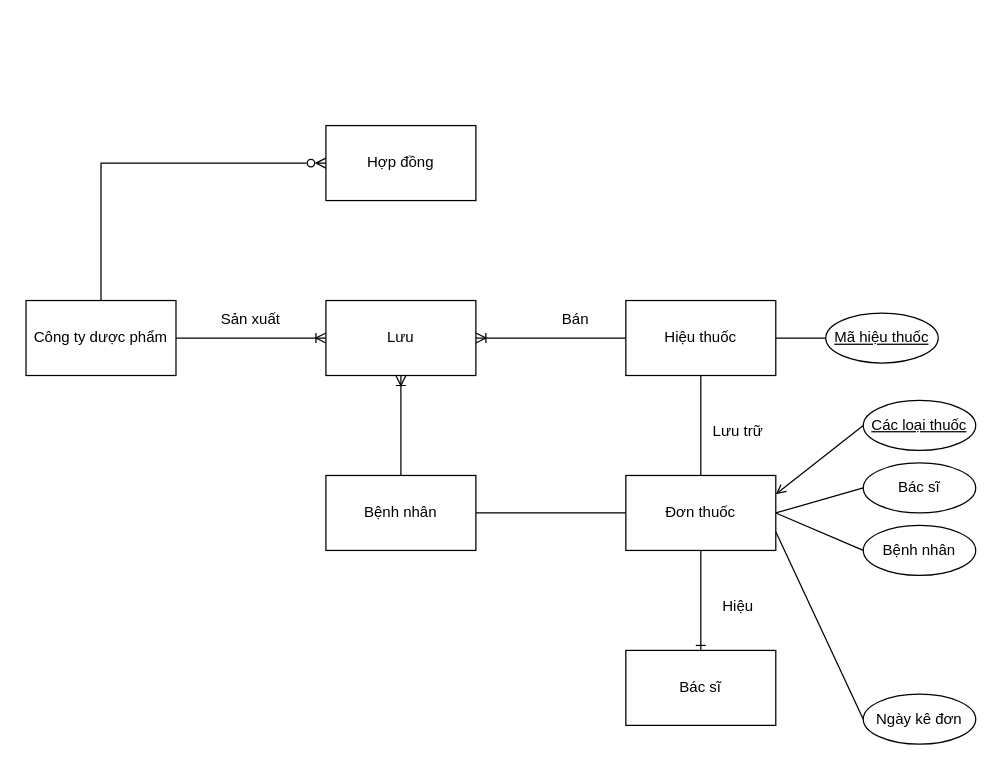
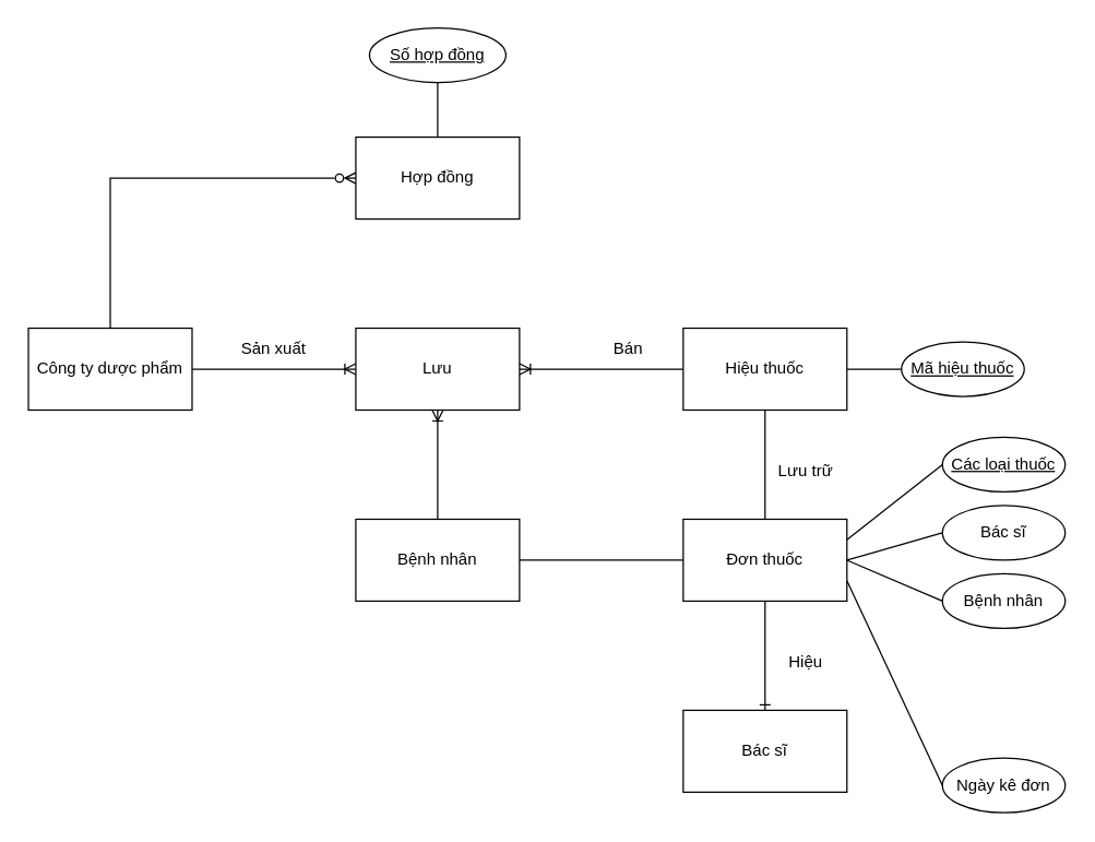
+ <mxCell id="31" value="&lt;u&gt;Số hợp đồng&lt;/u&gt;" style="ellipse;whiteSpace=wrap;html=1;rounded=0;" vertex="1" parent="1"><mxGeometry x="270" y="20" width="100" height="40" as="geometry" /></mxCell>
+ <mxCell id="29" value="" style="edgeStyle=orthogonalEdgeStyle;rounded=0;orthogonalLoop=1;jettySize=auto;html=1;endArrow=none;endFill=0;" edge="1" parent="1" source="30" target="31"><mxGeometry relative="1" as="geometry" /></mxCell>
- <mxCell id="16" style="rounded=0;orthogonalLoop=1;jettySize=auto;html=1;entryX=1;entryY=0.25;entryDx=0;entryDy=0;exitX=0;exitY=0.5;exitDx=0;exitDy=0;endArrow=open;endFill=0;" edge="1" parent="1" source="17" target="14"><mxGeometry relative="1" as="geometry" /></mxCell>
+ <mxCell id="16" style="rounded=0;orthogonalLoop=1;jettySize=auto;html=1;entryX=1;entryY=0.25;entryDx=0;entryDy=0;exitX=0;exitY=0.5;exitDx=0;exitDy=0;endArrow=none;endFill=0;" edge="1" parent="1" source="17" target="14"><mxGeometry relative="1" as="geometry" /></mxCell>
